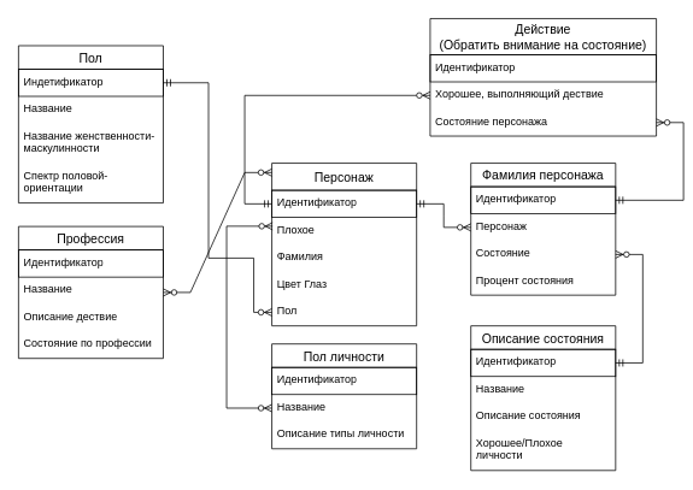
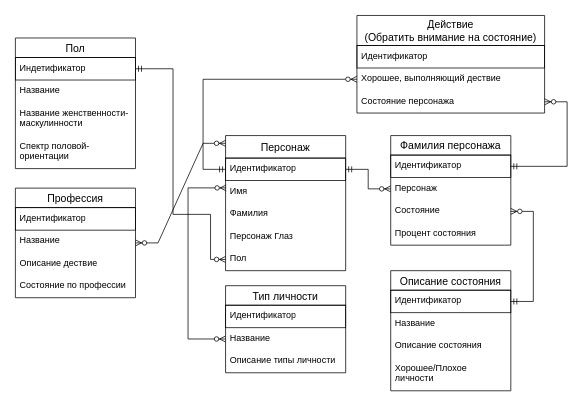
- <mxCell id="4" value="Плохое" style="text;strokeColor=none;fillColor=none;spacingLeft=4;spacingRight=4;overflow=hidden;rotatable=0;points=[[0,0.5],[1,0.5]];portConstraint=eastwest;fontSize=12;whiteSpace=wrap;html=1;" parent="2" vertex="1"><mxGeometry y="60" width="160" height="30" as="geometry" /></mxCell>
+ <mxCell id="4" value="Имя" style="text;strokeColor=none;fillColor=none;spacingLeft=4;spacingRight=4;overflow=hidden;rotatable=0;points=[[0,0.5],[1,0.5]];portConstraint=eastwest;fontSize=12;whiteSpace=wrap;html=1;" parent="2" vertex="1"><mxGeometry y="60" width="160" height="30" as="geometry" /></mxCell>
- <mxCell id="6" value="Цвет Глаз" style="text;strokeColor=none;fillColor=none;spacingLeft=4;spacingRight=4;overflow=hidden;rotatable=0;points=[[0,0.5],[1,0.5]];portConstraint=eastwest;fontSize=12;whiteSpace=wrap;html=1;" parent="2" vertex="1"><mxGeometry y="120" width="160" height="30" as="geometry" /></mxCell>
+ <mxCell id="6" value="Персонаж Глаз" style="text;strokeColor=none;fillColor=none;spacingLeft=4;spacingRight=4;overflow=hidden;rotatable=0;points=[[0,0.5],[1,0.5]];portConstraint=eastwest;fontSize=12;whiteSpace=wrap;html=1;" parent="2" vertex="1"><mxGeometry y="120" width="160" height="30" as="geometry" /></mxCell>
- <mxCell id="13" value="Пол личности" style="swimlane;fontStyle=0;childLayout=stackLayout;horizontal=1;startSize=26;horizontalStack=0;resizeParent=1;resizeParentMax=0;resizeLast=0;collapsible=1;marginBottom=0;align=center;fontSize=14;" parent="1" vertex="1"><mxGeometry x="300" y="380" width="160" height="116" as="geometry" /></mxCell>
+ <mxCell id="13" value="Тип личности" style="swimlane;fontStyle=0;childLayout=stackLayout;horizontal=1;startSize=26;horizontalStack=0;resizeParent=1;resizeParentMax=0;resizeLast=0;collapsible=1;marginBottom=0;align=center;fontSize=14;" parent="1" vertex="1"><mxGeometry x="300" y="380" width="160" height="116" as="geometry" /></mxCell>
